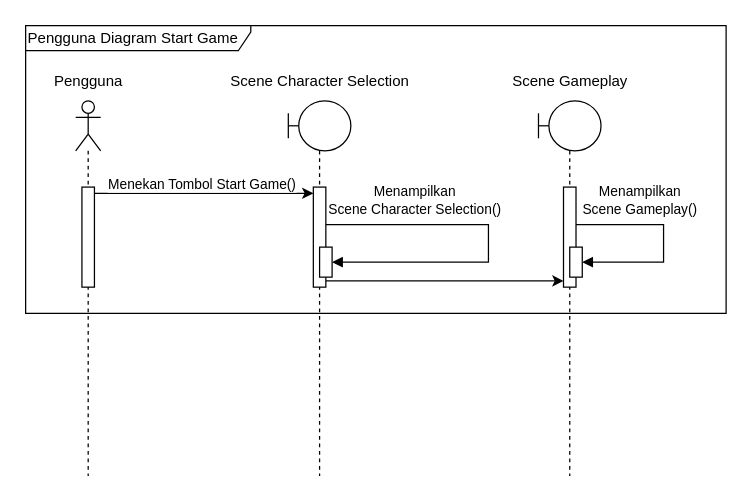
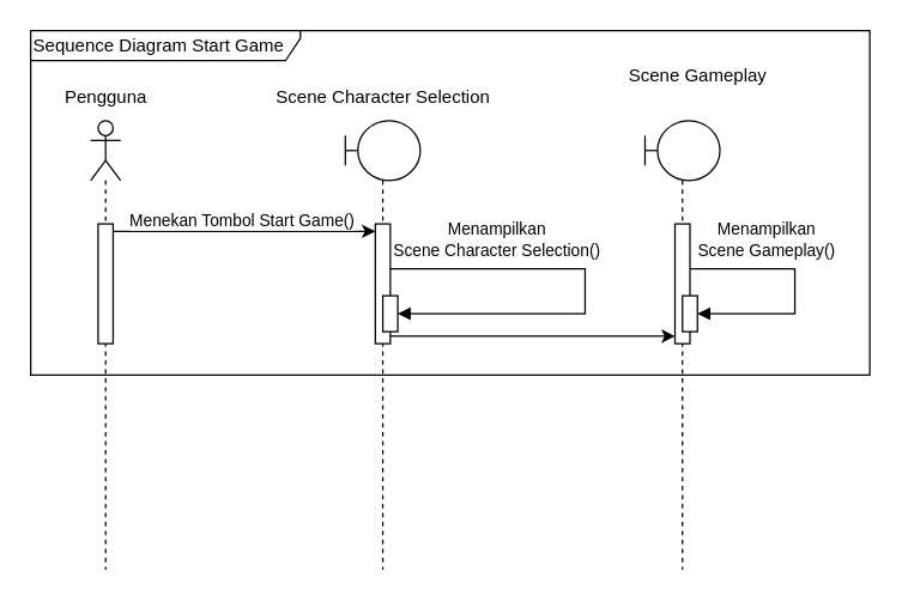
- <mxCell id="12" value="Pengguna Diagram Start Game" style="shape=umlFrame;whiteSpace=wrap;html=1;pointerEvents=0;width=180;height=20;align=left;" parent="1" vertex="1"><mxGeometry x="20" y="20" width="560" height="230" as="geometry" /></mxCell>
+ <mxCell id="12" value="Sequence Diagram Start Game" style="shape=umlFrame;whiteSpace=wrap;html=1;pointerEvents=0;width=180;height=20;align=left;" parent="1" vertex="1"><mxGeometry x="20" y="20" width="560" height="230" as="geometry" /></mxCell>
- <mxCell id="17" value="&lt;div&gt;Scene Gameplay&lt;/div&gt;" style="text;html=1;align=center;verticalAlign=middle;resizable=0;points=[];autosize=1;strokeColor=none;fillColor=none;" vertex="1" parent="1"><mxGeometry x="395" y="50" width="120" height="30" as="geometry" /></mxCell>
+ <mxCell id="17" value="&lt;div&gt;Scene Gameplay&lt;/div&gt;" style="text;html=1;align=center;verticalAlign=middle;resizable=0;points=[];autosize=1;strokeColor=none;fillColor=none;" vertex="1" parent="1"><mxGeometry x="405" y="35" width="120" height="30" as="geometry" /></mxCell>
